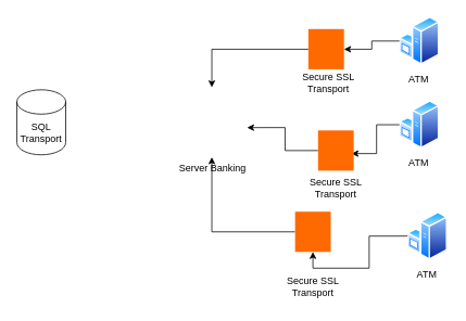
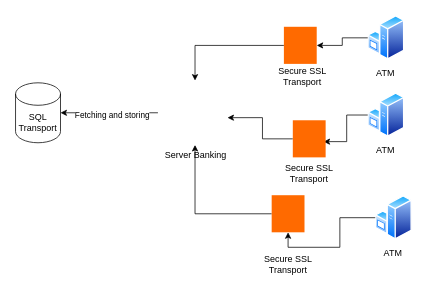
+ <mxCell id="3" style="edgeStyle=orthogonalEdgeStyle;rounded=0;orthogonalLoop=1;jettySize=auto;html=1;" edge="1" parent="1" source="5" target="2"><mxGeometry relative="1" as="geometry" /></mxCell>
+ <mxCell id="4" value="Fetching and storing" style="edgeLabel;html=1;align=center;verticalAlign=middle;resizable=0;points=[];" vertex="1" connectable="0" parent="3"><mxGeometry x="-0.048" y="2" relative="1" as="geometry"><mxPoint as="offset" /></mxGeometry></mxCell>
